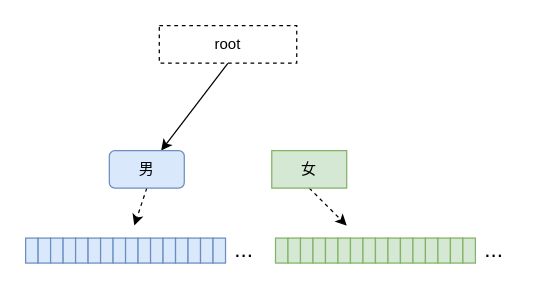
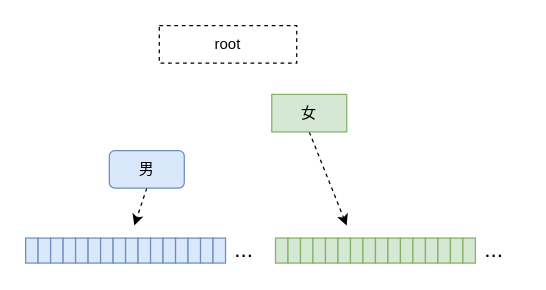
- <mxCell id="2" style="rounded=0;orthogonalLoop=1;jettySize=auto;html=1;exitX=0.5;exitY=1;exitDx=0;exitDy=0;" parent="1" source="3" target="5" edge="1"><mxGeometry relative="1" as="geometry" /></mxCell>
- <mxCell id="7" value="女" style="rounded=0;whiteSpace=wrap;html=1;fillColor=#d5e8d4;strokeColor=#82b366;" parent="1" vertex="1"><mxGeometry x="217" y="120" width="60" height="30" as="geometry" /></mxCell>
+ <mxCell id="7" value="女" style="rounded=0;whiteSpace=wrap;html=1;fillColor=#d5e8d4;strokeColor=#82b366;" parent="1" vertex="1"><mxGeometry x="217" y="75" width="60" height="30" as="geometry" /></mxCell>
